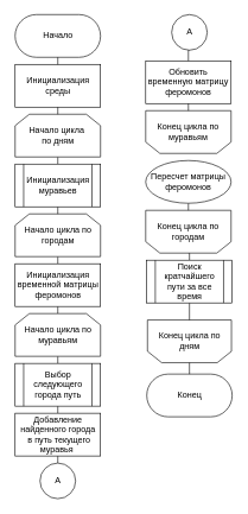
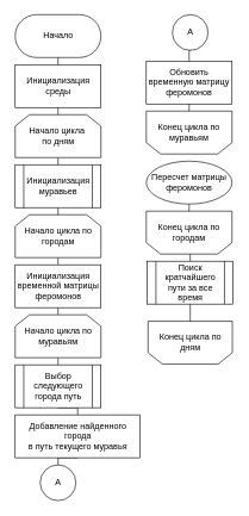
- <mxCell id="16" value="" style="endArrow=none;html=1;entryX=0.5;entryY=0;entryDx=0;entryDy=0;exitX=0.5;exitY=0;exitDx=0;exitDy=0;" parent="1" source="15" target="13" edge="1"><mxGeometry width="50" height="50" relative="1" as="geometry"><mxPoint x="-91" y="535" as="sourcePoint" /><mxPoint x="-41" y="485" as="targetPoint" /></mxGeometry></mxCell>
- <mxCell id="15" value="Конец" style="rounded=1;whiteSpace=wrap;html=1;arcSize=50;" parent="1" vertex="1"><mxGeometry x="205.5" y="525" width="120" height="60" as="geometry" /></mxCell>
- <mxCell id="26" value="Добавление найденного города&lt;br&gt;&amp;nbsp;в путь текущего муравья&amp;nbsp;" style="rounded=0;whiteSpace=wrap;html=1;" parent="1" vertex="1"><mxGeometry x="20.5" y="580" width="120" height="60" as="geometry" /></mxCell>
+ <mxCell id="26" value="Добавление найденного города&lt;br&gt;&amp;nbsp;в путь текущего муравья&amp;nbsp;" style="rounded=0;whiteSpace=wrap;html=1;" parent="1" vertex="1"><mxGeometry x="20.5" y="580" width="175" height="60" as="geometry" /></mxCell>
